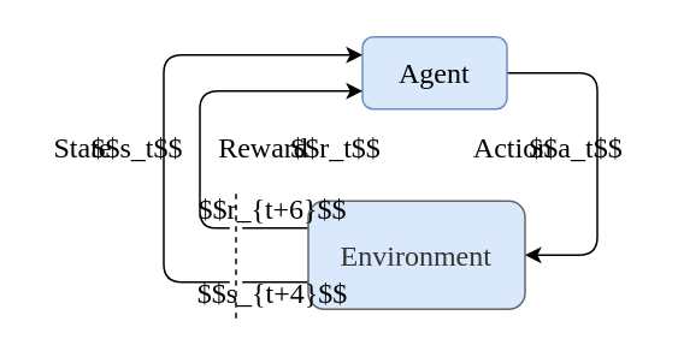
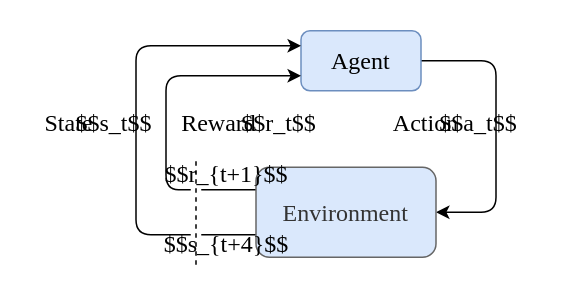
- <mxCell id="14" value="$$r_{t+6}$$" style="text;html=1;align=center;verticalAlign=middle;resizable=0;points=[];autosize=1;strokeColor=none;fillColor=none;fontSize=16;fontFamily=Times New Roman;" parent="1" vertex="1"><mxGeometry x="100" y="105" width="100" height="20" as="geometry" /></mxCell>
+ <mxCell id="14" value="$$r_{t+1}$$" style="text;html=1;align=center;verticalAlign=middle;resizable=0;points=[];autosize=1;strokeColor=none;fillColor=none;fontSize=16;fontFamily=Times New Roman;" parent="1" vertex="1"><mxGeometry x="100" y="105" width="100" height="20" as="geometry" /></mxCell>
